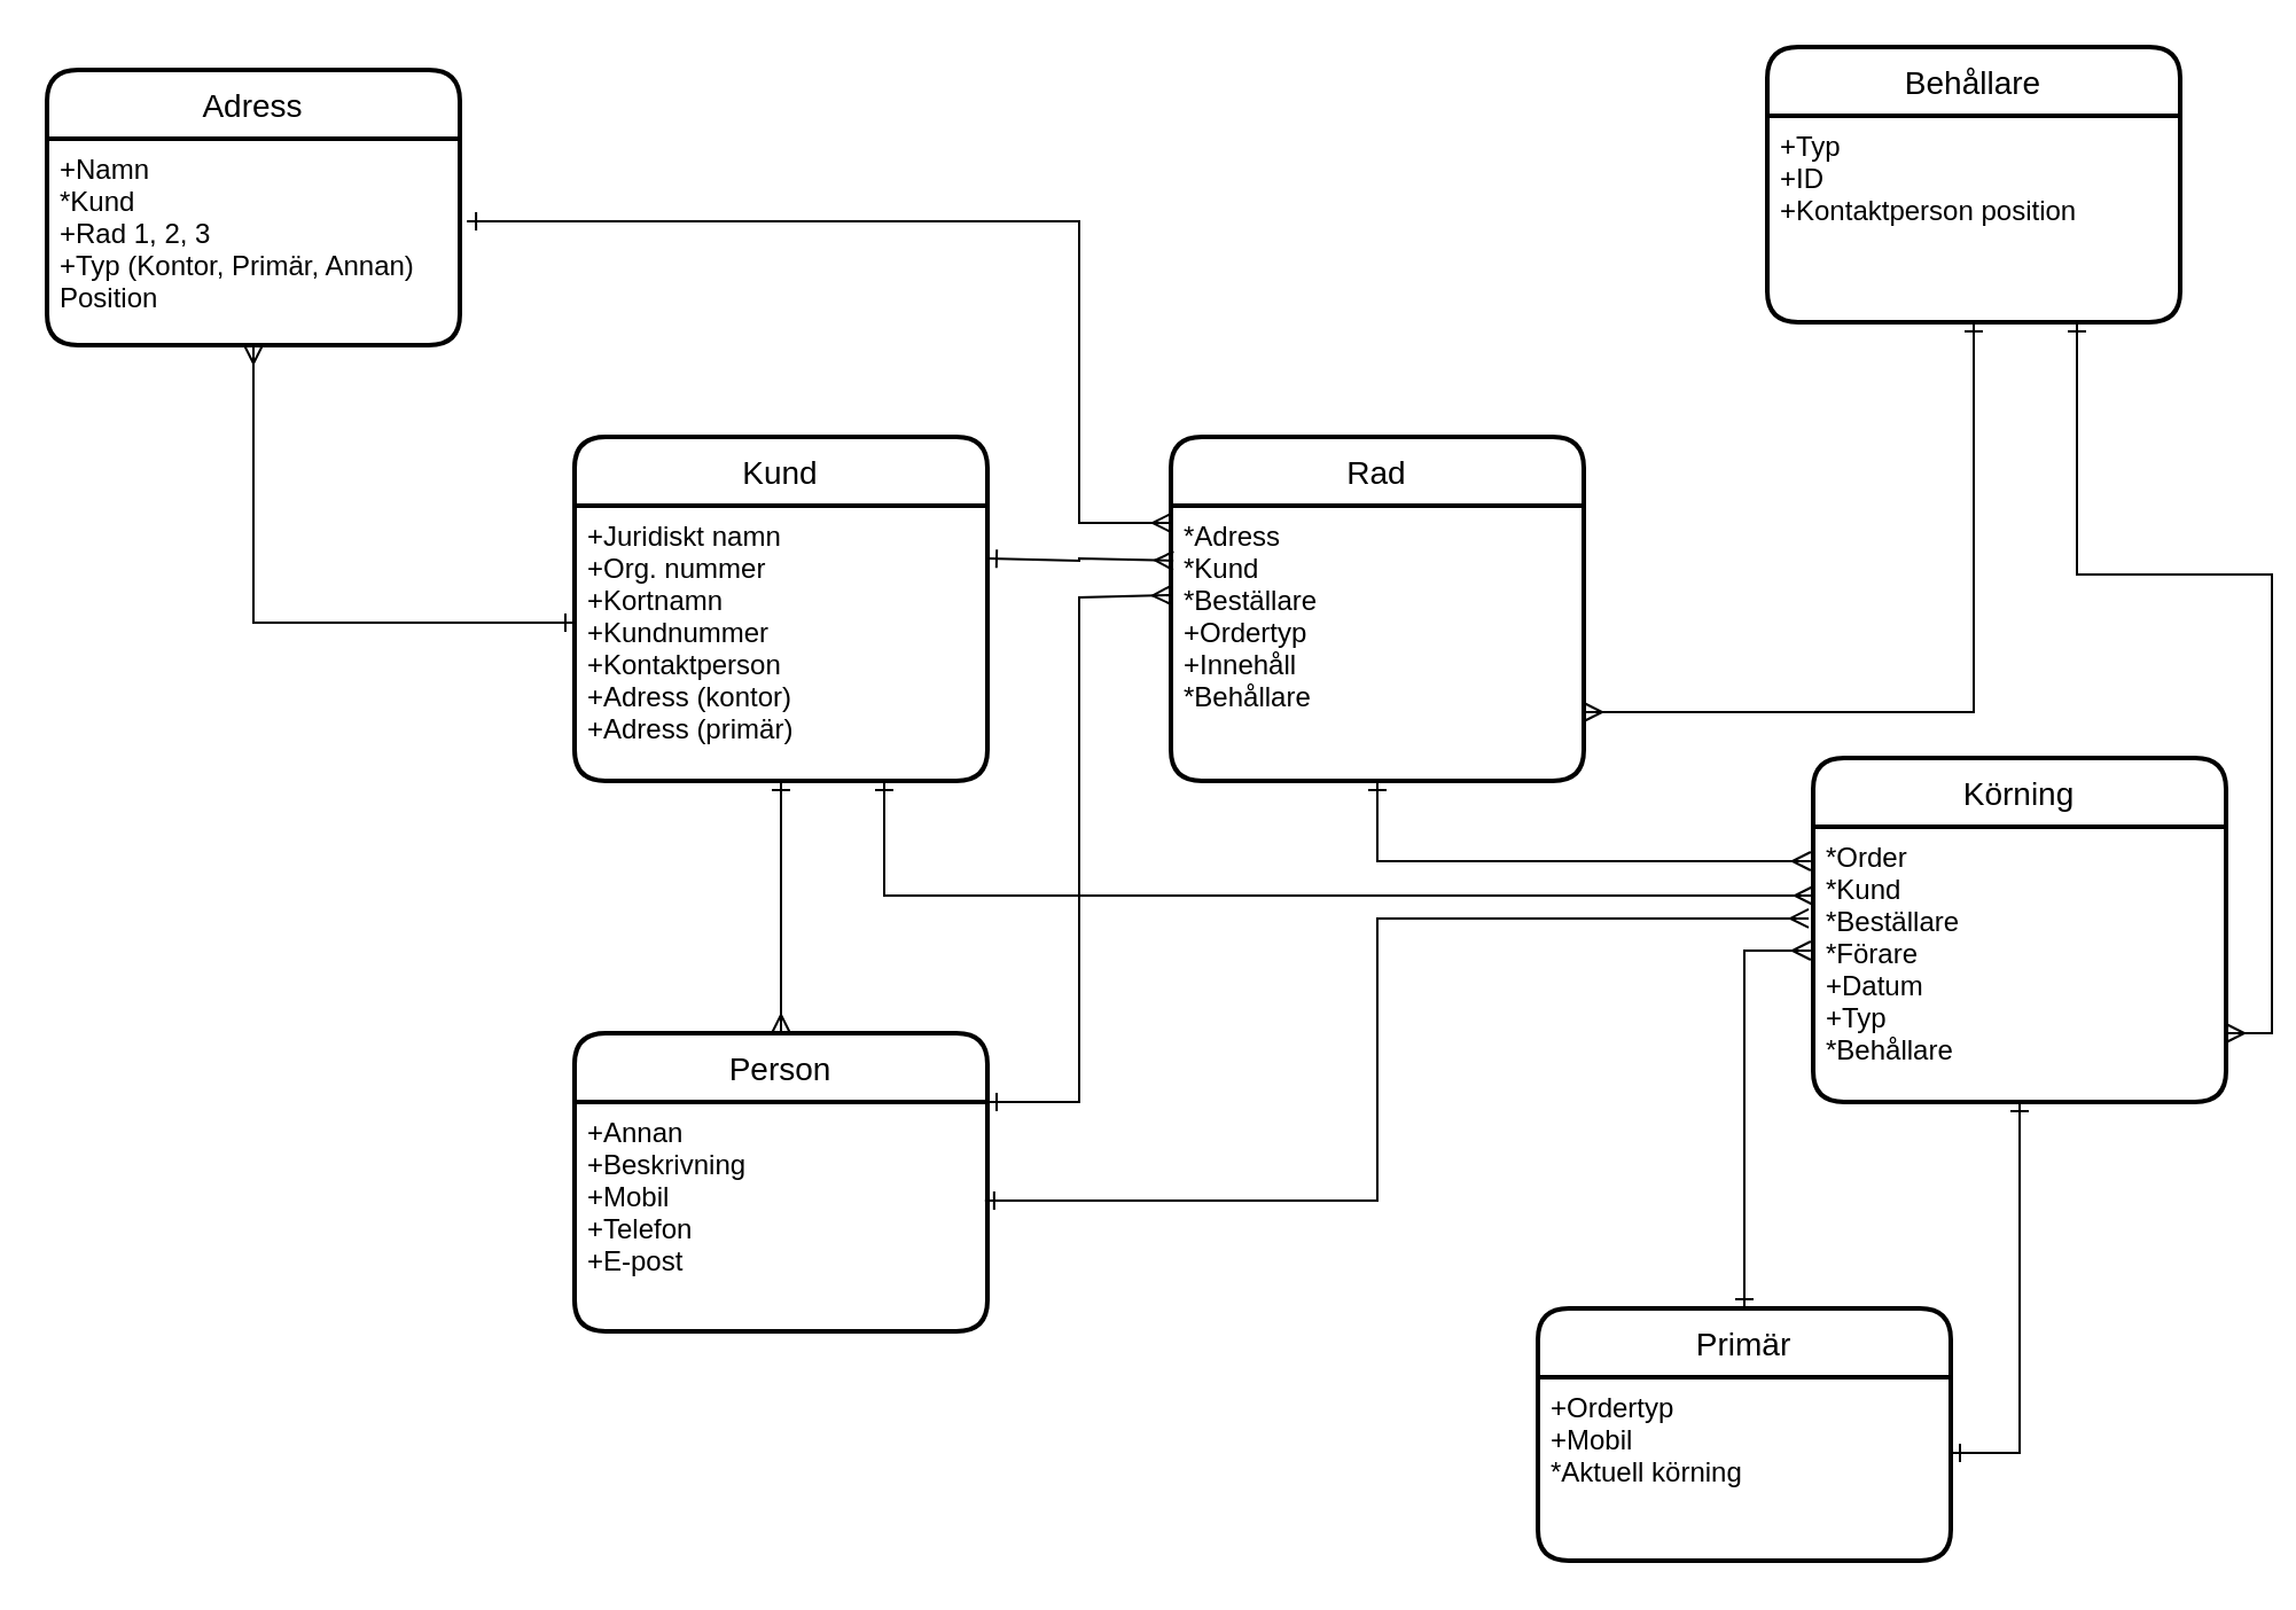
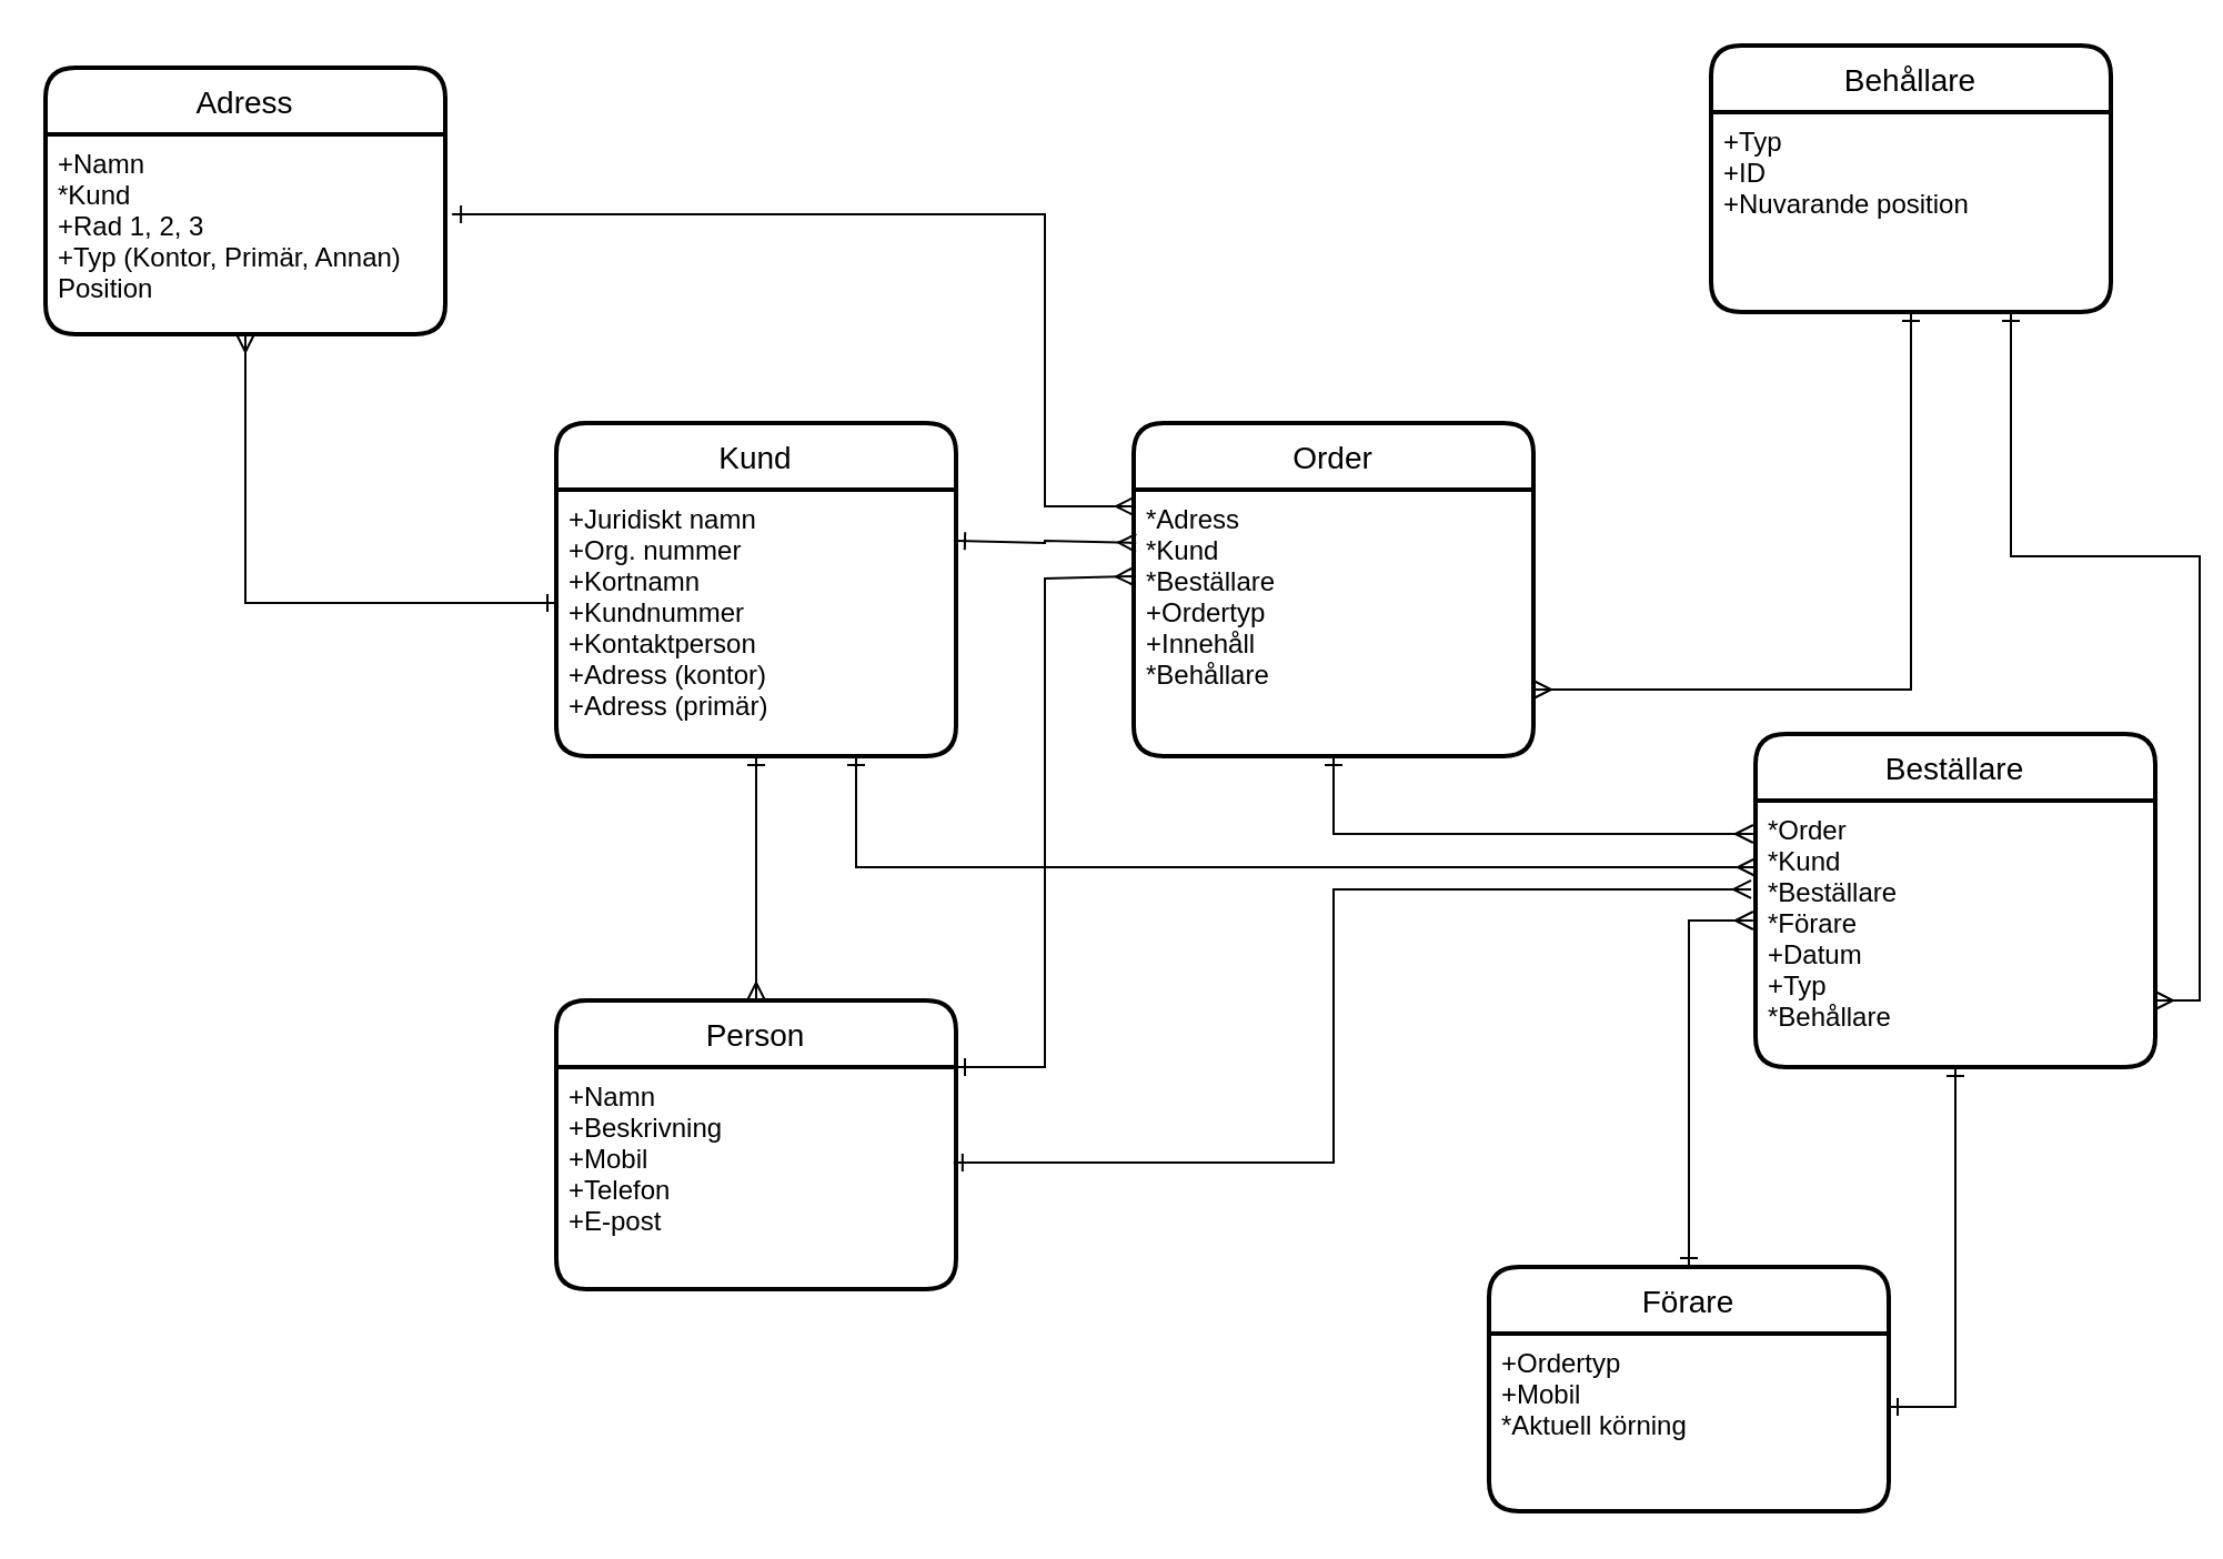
- <mxCell id="17" value="+Typ&#10;+ID&#10;+Kontaktperson position" style="align=left;strokeColor=none;fillColor=none;spacingLeft=4;fontSize=12;verticalAlign=top;resizable=0;rotatable=0;part=1;" parent="16" vertex="1"><mxGeometry y="30" width="180" height="90" as="geometry" /></mxCell>
+ <mxCell id="17" value="+Typ&#10;+ID&#10;+Nuvarande position" style="align=left;strokeColor=none;fillColor=none;spacingLeft=4;fontSize=12;verticalAlign=top;resizable=0;rotatable=0;part=1;" parent="16" vertex="1"><mxGeometry y="30" width="180" height="90" as="geometry" /></mxCell>
- <mxCell id="7" value="Rad" style="swimlane;childLayout=stackLayout;horizontal=1;startSize=30;horizontalStack=0;rounded=1;fontSize=14;fontStyle=0;strokeWidth=2;resizeParent=0;resizeLast=1;shadow=0;dashed=0;align=center;" parent="1" vertex="1"><mxGeometry x="510" y="190" width="180" height="150" as="geometry" /></mxCell>
+ <mxCell id="7" value="Order" style="swimlane;childLayout=stackLayout;horizontal=1;startSize=30;horizontalStack=0;rounded=1;fontSize=14;fontStyle=0;strokeWidth=2;resizeParent=0;resizeLast=1;shadow=0;dashed=0;align=center;" parent="1" vertex="1"><mxGeometry x="510" y="190" width="180" height="150" as="geometry" /></mxCell>
- <mxCell id="12" value="Körning" style="swimlane;childLayout=stackLayout;horizontal=1;startSize=30;horizontalStack=0;rounded=1;fontSize=14;fontStyle=0;strokeWidth=2;resizeParent=0;resizeLast=1;shadow=0;dashed=0;align=center;" parent="1" vertex="1"><mxGeometry x="790" y="330" width="180" height="150" as="geometry" /></mxCell>
+ <mxCell id="12" value="Beställare" style="swimlane;childLayout=stackLayout;horizontal=1;startSize=30;horizontalStack=0;rounded=1;fontSize=14;fontStyle=0;strokeWidth=2;resizeParent=0;resizeLast=1;shadow=0;dashed=0;align=center;" parent="1" vertex="1"><mxGeometry x="790" y="330" width="180" height="150" as="geometry" /></mxCell>
- <mxCell id="10" value="+Annan&#10;+Beskrivning&#10;+Mobil&#10;+Telefon&#10;+E-post" style="align=left;strokeColor=none;fillColor=none;spacingLeft=4;fontSize=12;verticalAlign=top;resizable=0;rotatable=0;part=1;" parent="9" vertex="1"><mxGeometry y="30" width="180" height="100" as="geometry" /></mxCell>
+ <mxCell id="10" value="+Namn&#10;+Beskrivning&#10;+Mobil&#10;+Telefon&#10;+E-post" style="align=left;strokeColor=none;fillColor=none;spacingLeft=4;fontSize=12;verticalAlign=top;resizable=0;rotatable=0;part=1;" parent="9" vertex="1"><mxGeometry y="30" width="180" height="100" as="geometry" /></mxCell>
- <mxCell id="14" value="Primär" style="swimlane;childLayout=stackLayout;horizontal=1;startSize=30;horizontalStack=0;rounded=1;fontSize=14;fontStyle=0;strokeWidth=2;resizeParent=0;resizeLast=1;shadow=0;dashed=0;align=center;" parent="1" vertex="1"><mxGeometry x="670" y="570" width="180" height="110" as="geometry" /></mxCell>
+ <mxCell id="14" value="Förare" style="swimlane;childLayout=stackLayout;horizontal=1;startSize=30;horizontalStack=0;rounded=1;fontSize=14;fontStyle=0;strokeWidth=2;resizeParent=0;resizeLast=1;shadow=0;dashed=0;align=center;" parent="1" vertex="1"><mxGeometry x="670" y="570" width="180" height="110" as="geometry" /></mxCell>
